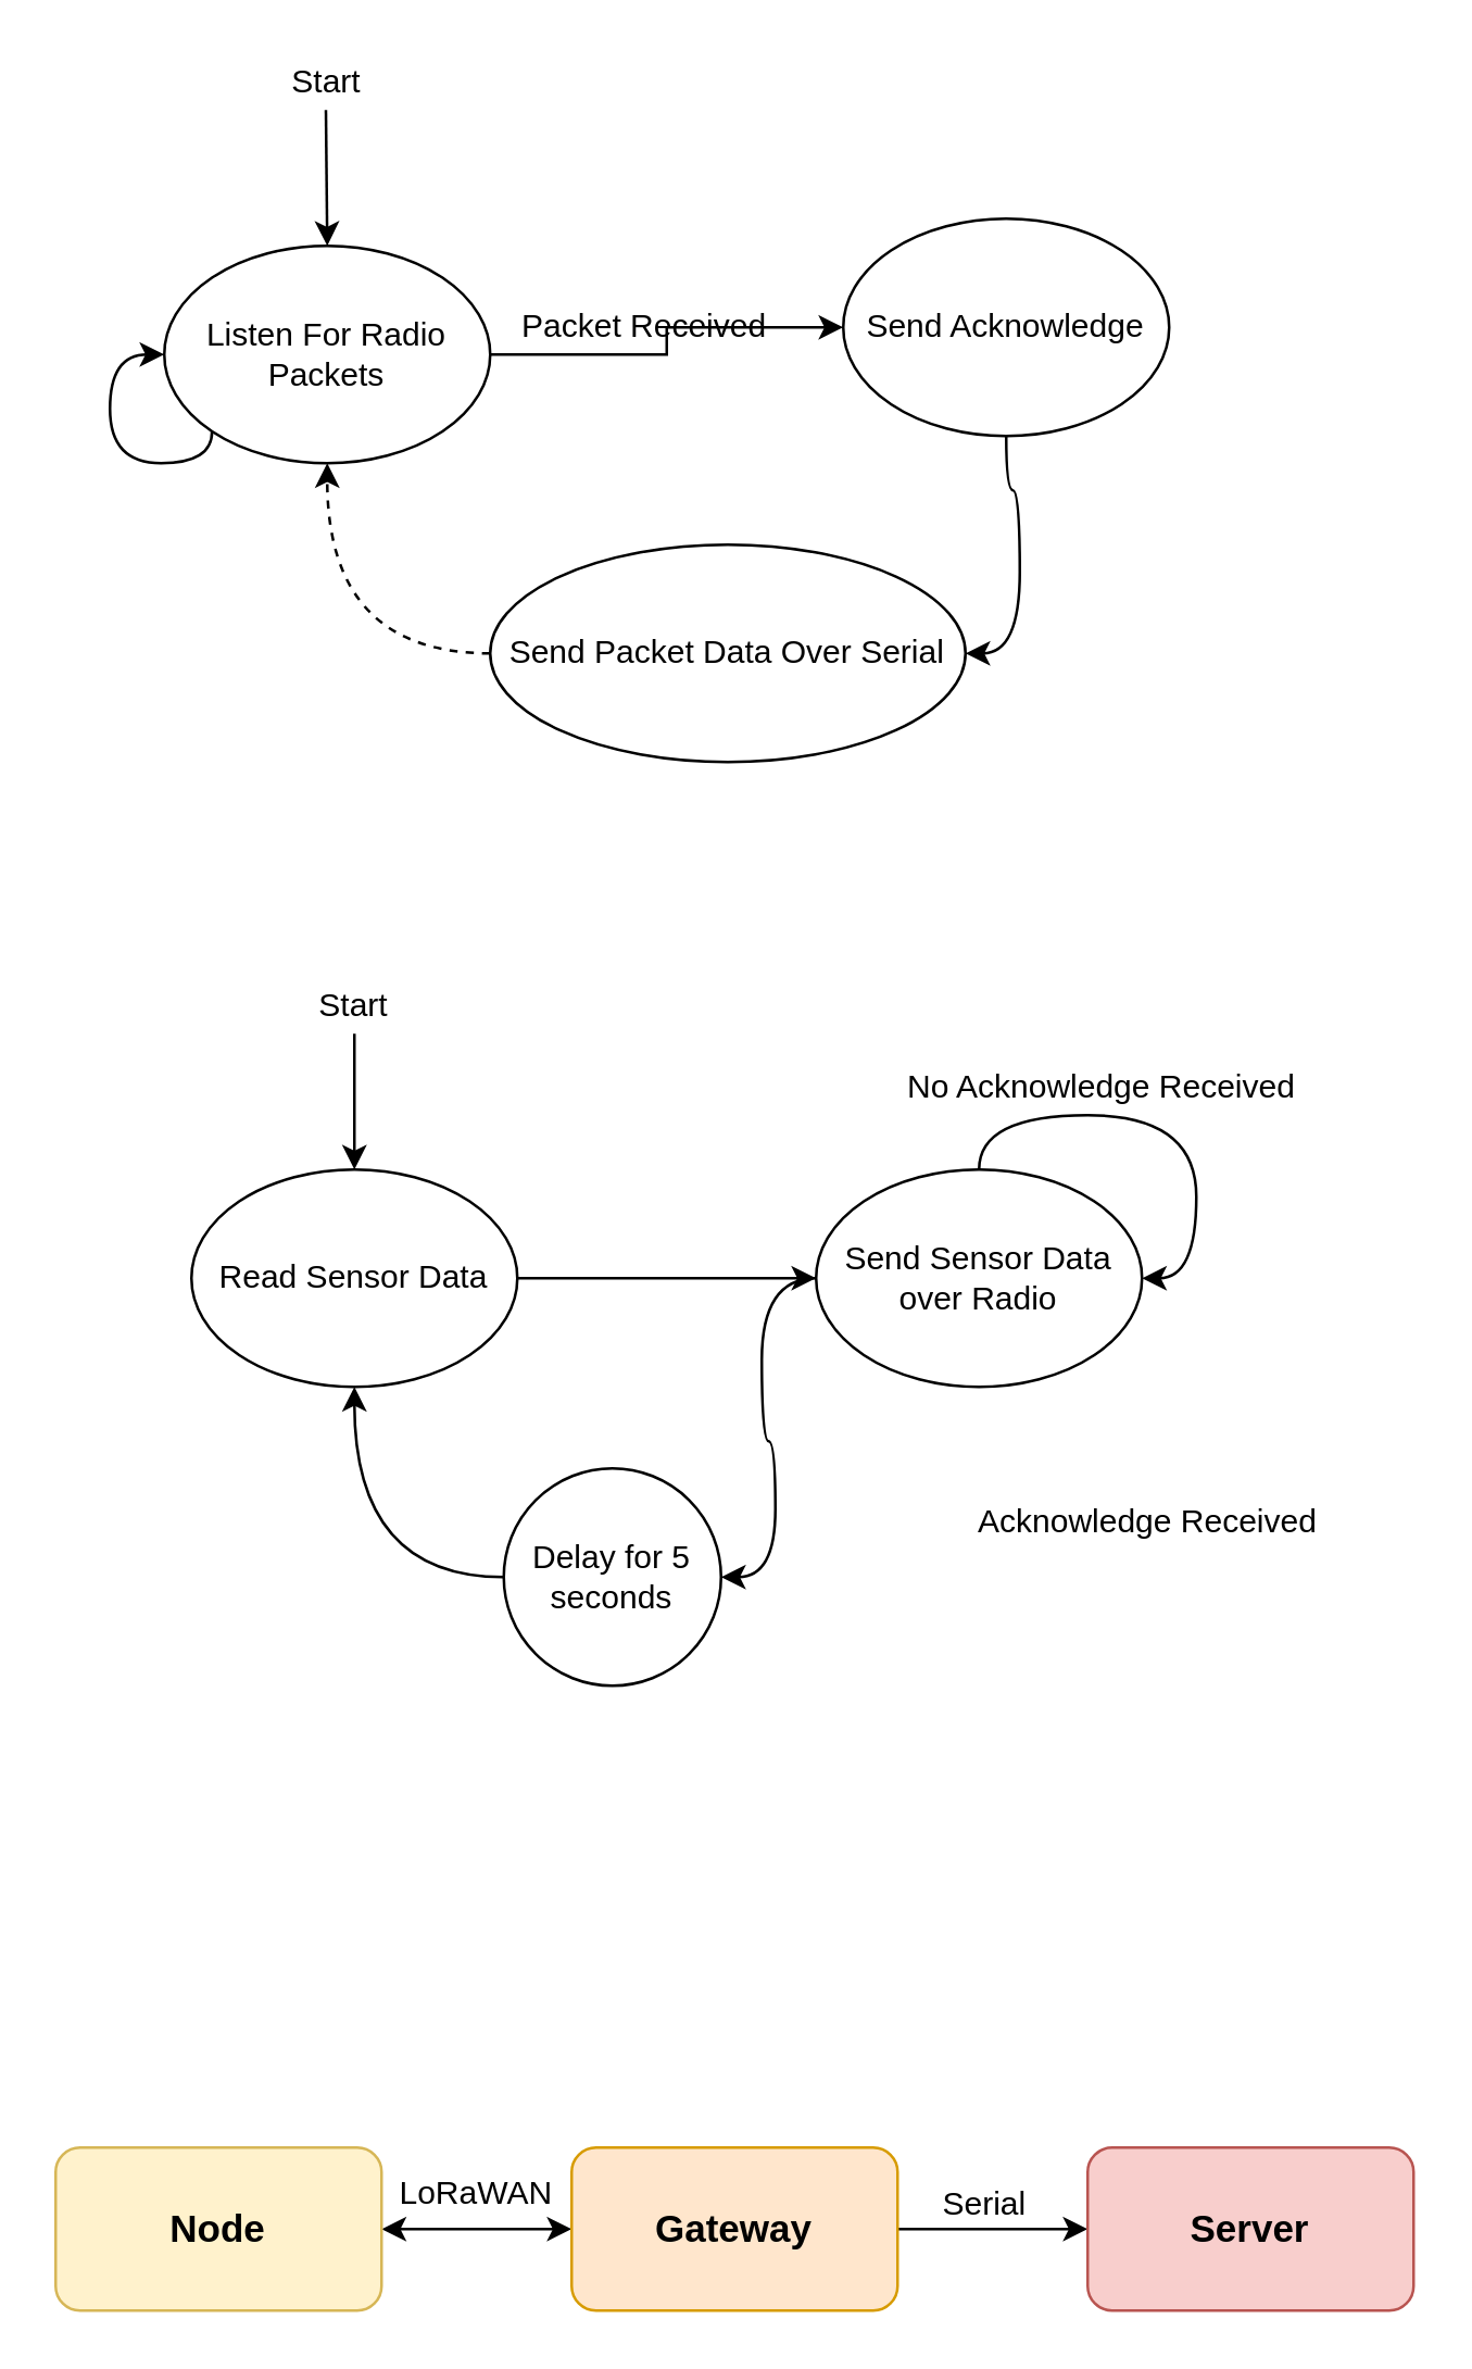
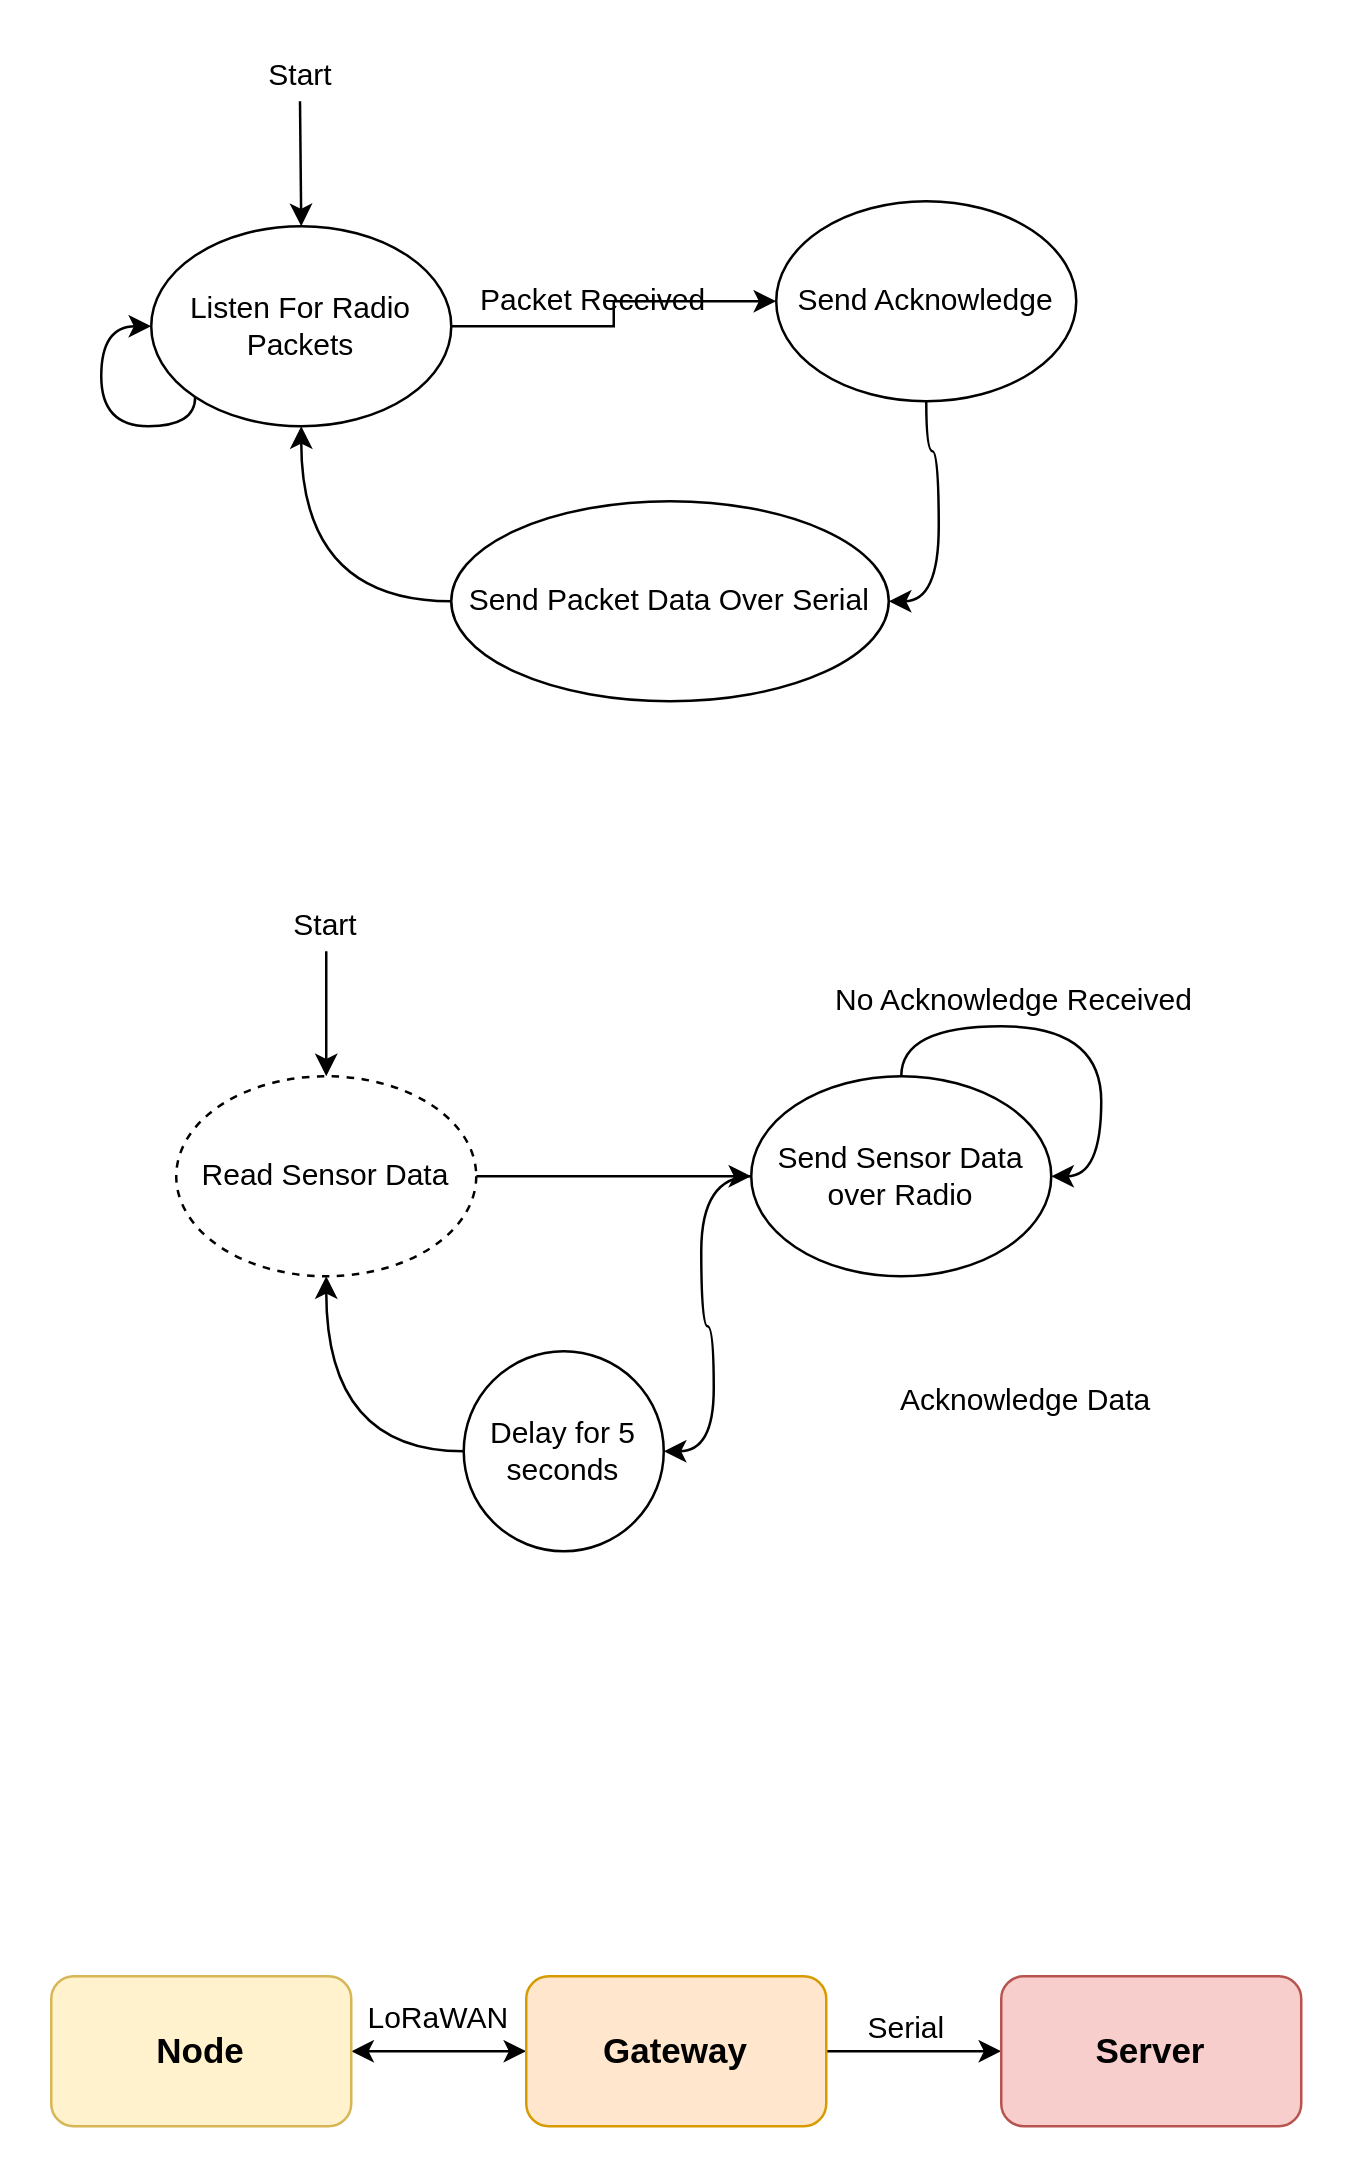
- <mxCell id="16" style="edgeStyle=orthogonalEdgeStyle;curved=1;rounded=0;orthogonalLoop=1;jettySize=auto;html=1;entryX=0.5;entryY=1;entryDx=0;entryDy=0;exitX=0;exitY=0.5;exitDx=0;exitDy=0;dashed=1;" edge="1" parent="1" source="17" target="5"><mxGeometry relative="1" as="geometry" /></mxCell>
+ <mxCell id="16" style="edgeStyle=orthogonalEdgeStyle;curved=1;rounded=0;orthogonalLoop=1;jettySize=auto;html=1;entryX=0.5;entryY=1;entryDx=0;entryDy=0;exitX=0;exitY=0.5;exitDx=0;exitDy=0;" edge="1" parent="1" source="17" target="5"><mxGeometry relative="1" as="geometry" /></mxCell>
- <mxCell id="13" value="Read Sensor Data" style="ellipse;whiteSpace=wrap;html=1;" vertex="1" parent="1"><mxGeometry x="70" y="430" width="120" height="80" as="geometry" /></mxCell>
+ <mxCell id="13" value="Read Sensor Data" style="ellipse;whiteSpace=wrap;html=1;dashed=1;" vertex="1" parent="1"><mxGeometry x="70" y="430" width="120" height="80" as="geometry" /></mxCell>
- <mxCell id="22" value="Acknowledge Received" style="text;html=1;resizable=0;points=[];autosize=1;align=left;verticalAlign=top;spacingTop=-4;" vertex="1" parent="1"><mxGeometry x="358" y="550" width="140" height="20" as="geometry" /></mxCell>
+ <mxCell id="22" value="Acknowledge Data" style="text;html=1;resizable=0;points=[];autosize=1;align=left;verticalAlign=top;spacingTop=-4;" vertex="1" parent="1"><mxGeometry x="358" y="550" width="140" height="20" as="geometry" /></mxCell>
